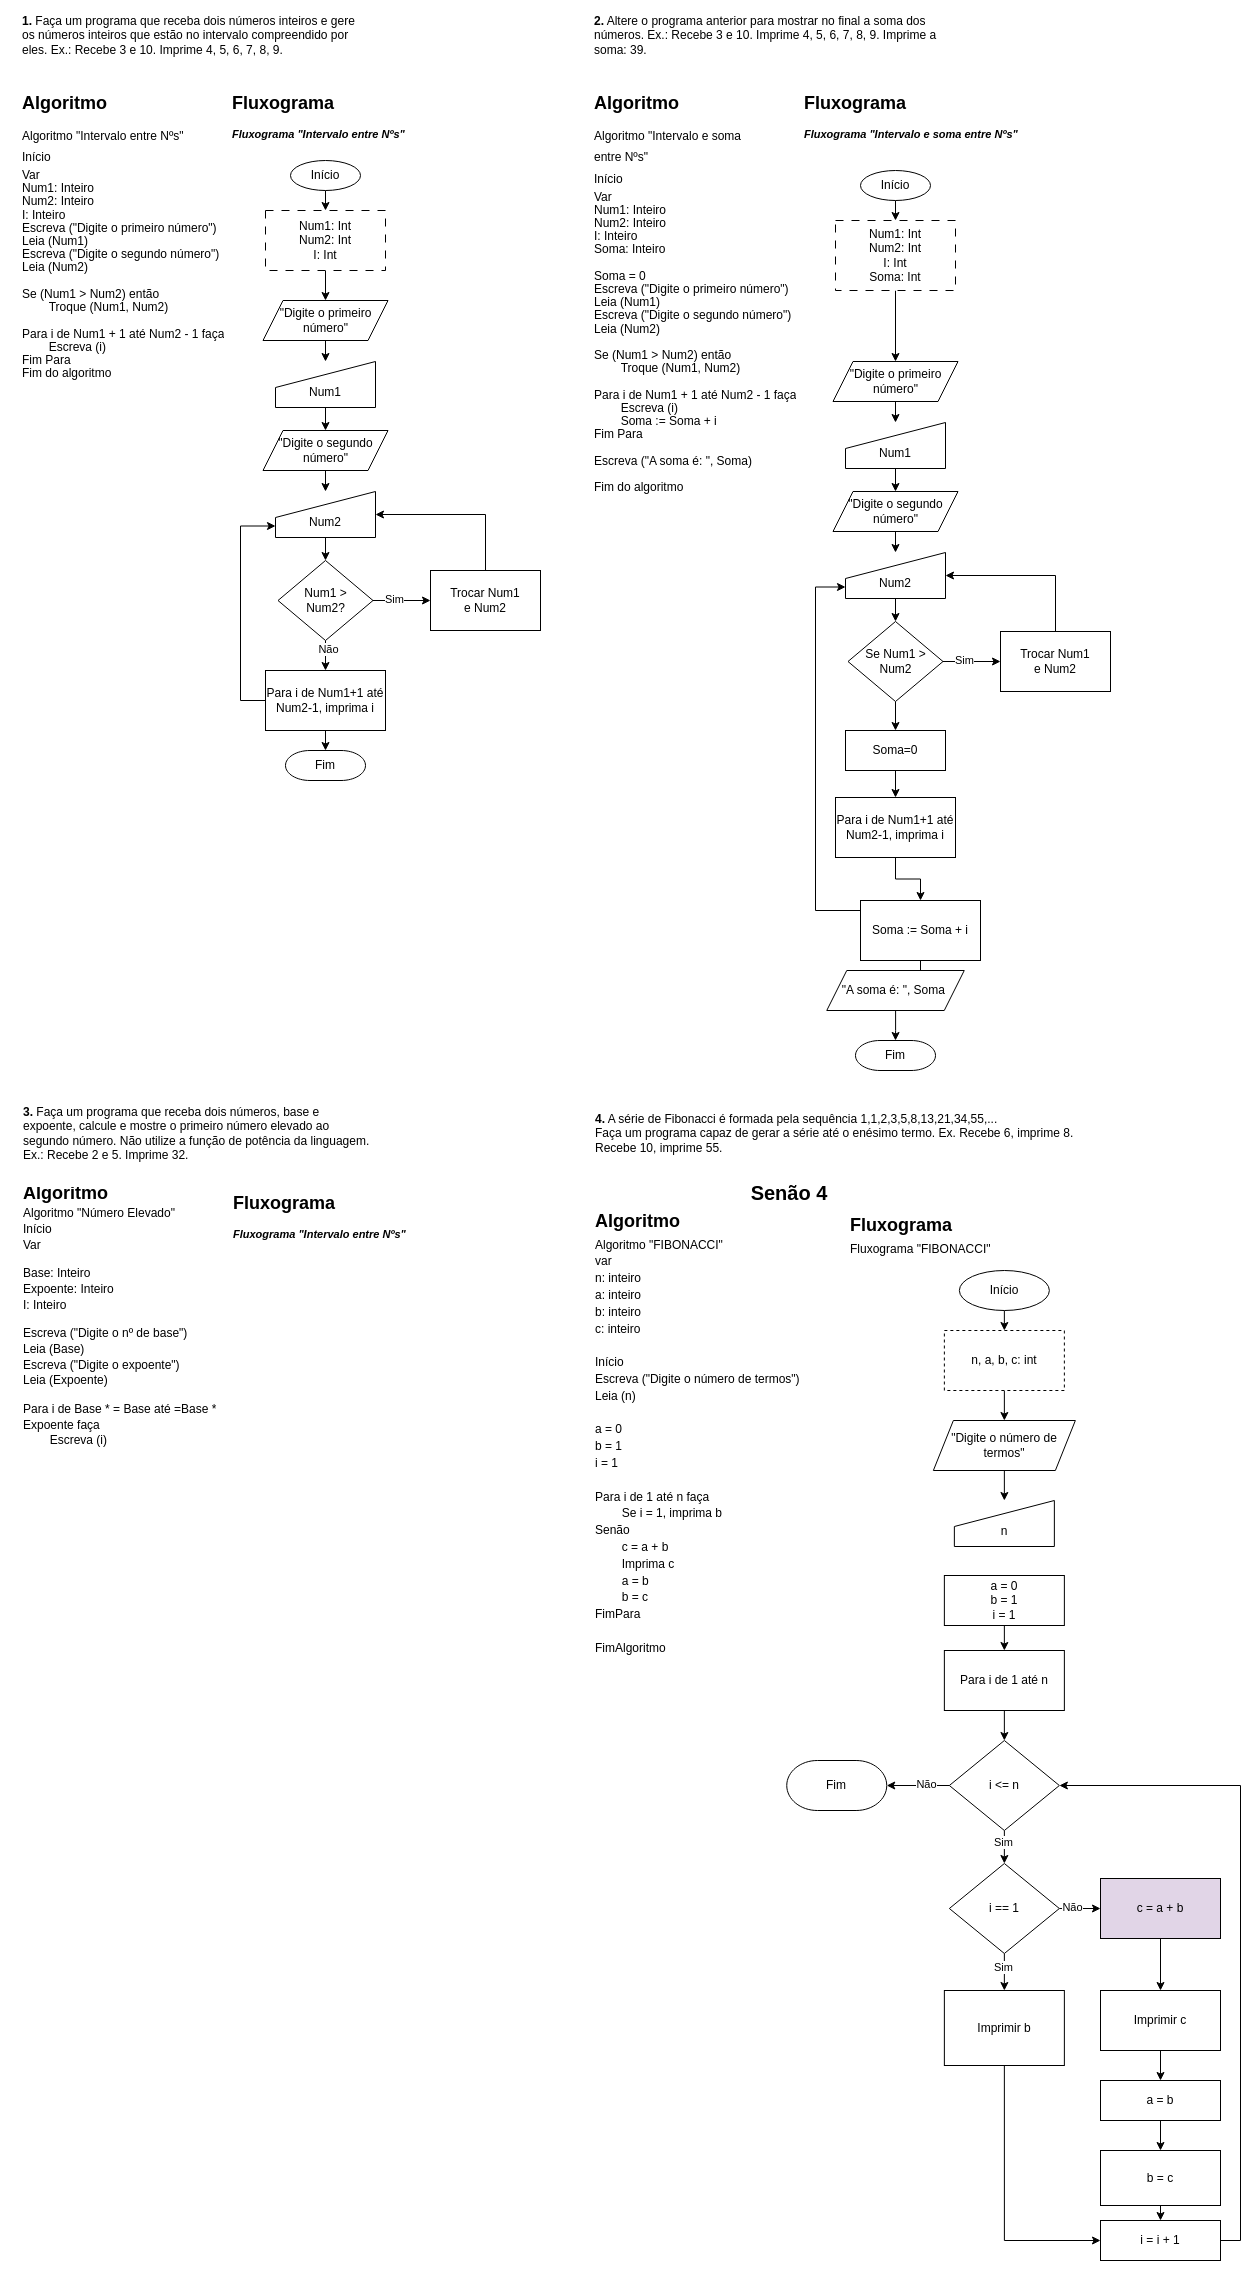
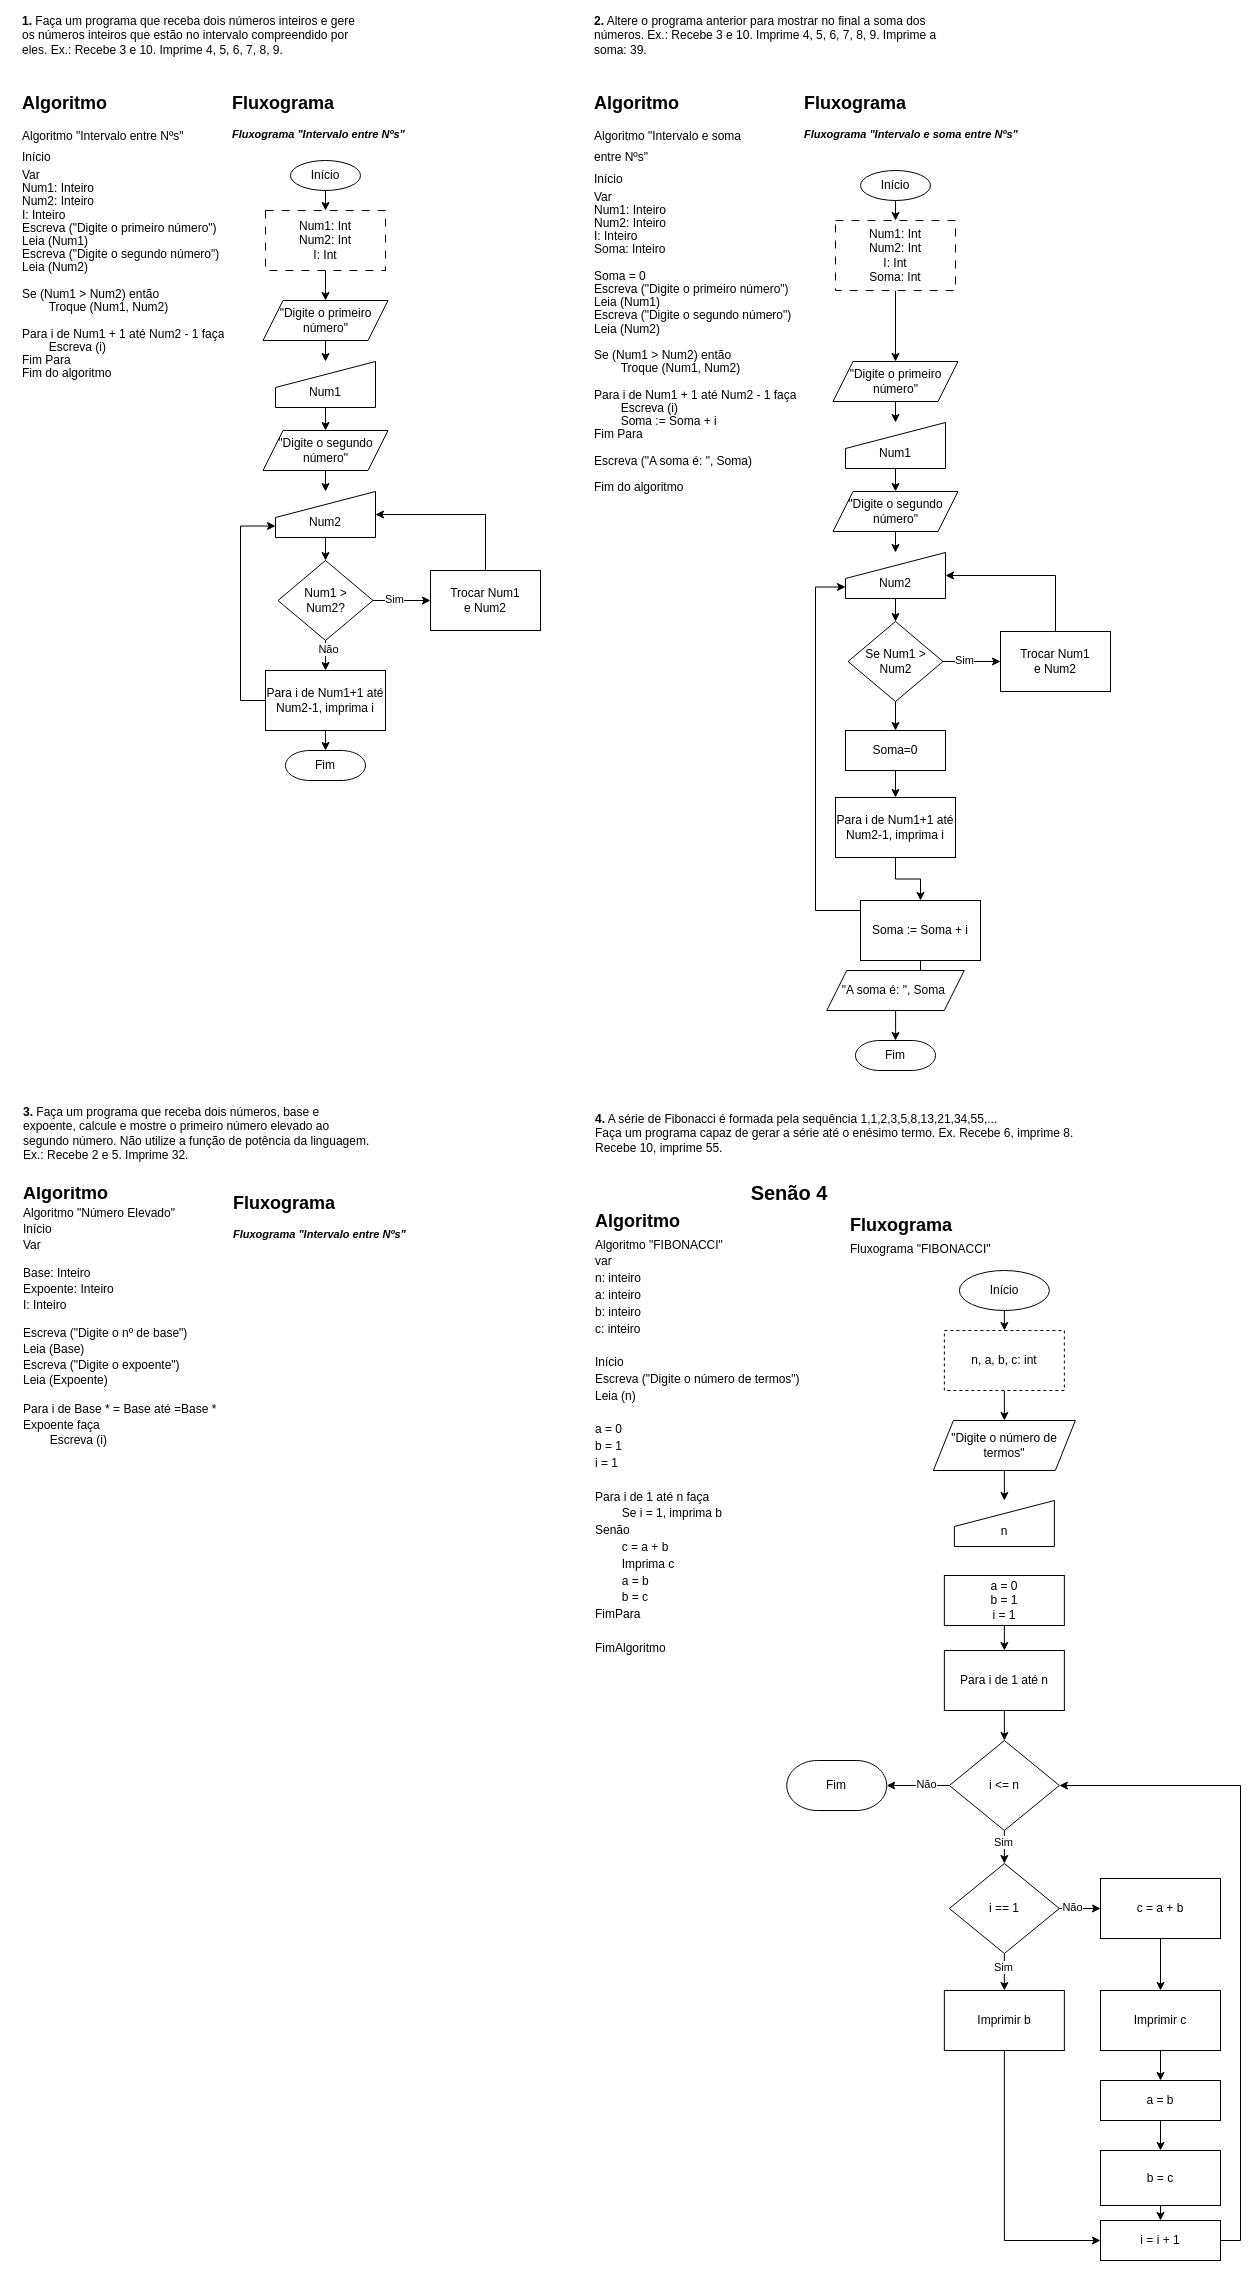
- <mxCell id="89" value="c = a + b" style="whiteSpace=wrap;html=1;fillColor=#e1d5e7;" vertex="1" parent="1"><mxGeometry x="1100" y="1878" width="120" height="60" as="geometry" /></mxCell>
+ <mxCell id="89" value="c = a + b" style="whiteSpace=wrap;html=1;" vertex="1" parent="1"><mxGeometry x="1100" y="1878" width="120" height="60" as="geometry" /></mxCell>
- <mxCell id="87" value="Imprimir b" style="rounded=0;whiteSpace=wrap;html=1;" vertex="1" parent="1"><mxGeometry x="943.87" y="1990" width="120" height="75" as="geometry" /></mxCell>
+ <mxCell id="87" value="Imprimir b" style="rounded=0;whiteSpace=wrap;html=1;" vertex="1" parent="1"><mxGeometry x="943.87" y="1990" width="120" height="60" as="geometry" /></mxCell>
